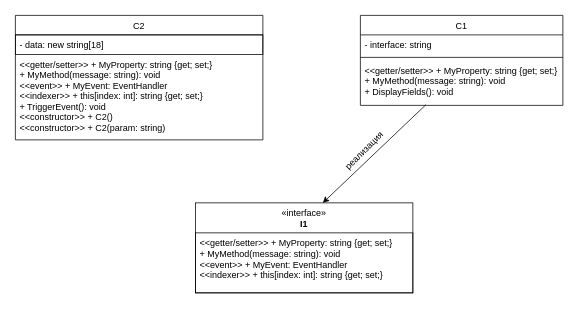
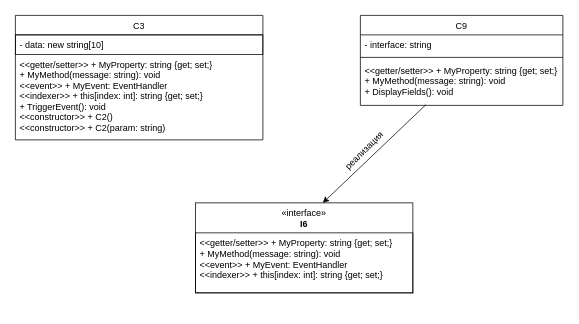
- <mxCell id="2" value="C2" style="swimlane;fontStyle=0;align=center;verticalAlign=top;childLayout=stackLayout;horizontal=1;startSize=26;horizontalStack=0;resizeParent=1;resizeLast=0;collapsible=1;marginBottom=0;rounded=0;shadow=0;strokeWidth=1;" parent="1" vertex="1"><mxGeometry x="20" y="20" width="330" height="166" as="geometry"><mxRectangle x="230" y="140" width="160" height="26" as="alternateBounds" /></mxGeometry></mxCell>
+ <mxCell id="2" value="C3" style="swimlane;fontStyle=0;align=center;verticalAlign=top;childLayout=stackLayout;horizontal=1;startSize=26;horizontalStack=0;resizeParent=1;resizeLast=0;collapsible=1;marginBottom=0;rounded=0;shadow=0;strokeWidth=1;" parent="1" vertex="1"><mxGeometry x="20" y="20" width="330" height="166" as="geometry"><mxRectangle x="230" y="140" width="160" height="26" as="alternateBounds" /></mxGeometry></mxCell>
- <mxCell id="5" value="C1" style="swimlane;fontStyle=0;align=center;verticalAlign=top;childLayout=stackLayout;horizontal=1;startSize=26;horizontalStack=0;resizeParent=1;resizeLast=0;collapsible=1;marginBottom=0;rounded=0;shadow=0;strokeWidth=1;" parent="1" vertex="1"><mxGeometry x="480" y="20" width="270" height="120" as="geometry"><mxRectangle x="550" y="140" width="160" height="26" as="alternateBounds" /></mxGeometry></mxCell>
+ <mxCell id="5" value="C9" style="swimlane;fontStyle=0;align=center;verticalAlign=top;childLayout=stackLayout;horizontal=1;startSize=26;horizontalStack=0;resizeParent=1;resizeLast=0;collapsible=1;marginBottom=0;rounded=0;shadow=0;strokeWidth=1;" parent="1" vertex="1"><mxGeometry x="480" y="20" width="270" height="120" as="geometry"><mxRectangle x="550" y="140" width="160" height="26" as="alternateBounds" /></mxGeometry></mxCell>
- <mxCell id="3" value="- data:&amp;nbsp;new string[18]" style="text;strokeColor=default;fillColor=none;align=left;verticalAlign=top;spacingLeft=4;spacingRight=4;overflow=hidden;rotatable=0;points=[[0,0.5],[1,0.5]];portConstraint=eastwest;whiteSpace=wrap;html=1;" parent="2" vertex="1"><mxGeometry y="26" width="330" height="26" as="geometry" /></mxCell>
+ <mxCell id="3" value="- data:&amp;nbsp;new string[10]" style="text;strokeColor=default;fillColor=none;align=left;verticalAlign=top;spacingLeft=4;spacingRight=4;overflow=hidden;rotatable=0;points=[[0,0.5],[1,0.5]];portConstraint=eastwest;whiteSpace=wrap;html=1;" parent="2" vertex="1"><mxGeometry y="26" width="330" height="26" as="geometry" /></mxCell>
- <mxCell id="10" value="«interface»&lt;br&gt;&lt;b&gt;I1&lt;br&gt;&lt;br&gt;&lt;/b&gt;" style="html=1;whiteSpace=wrap;align=center;verticalAlign=top;" parent="9" vertex="1"><mxGeometry width="290" height="120" as="geometry" /></mxCell>
+ <mxCell id="10" value="«interface»&lt;br&gt;&lt;b&gt;I6&lt;br&gt;&lt;br&gt;&lt;/b&gt;" style="html=1;whiteSpace=wrap;align=center;verticalAlign=top;" parent="9" vertex="1"><mxGeometry width="290" height="120" as="geometry" /></mxCell>
